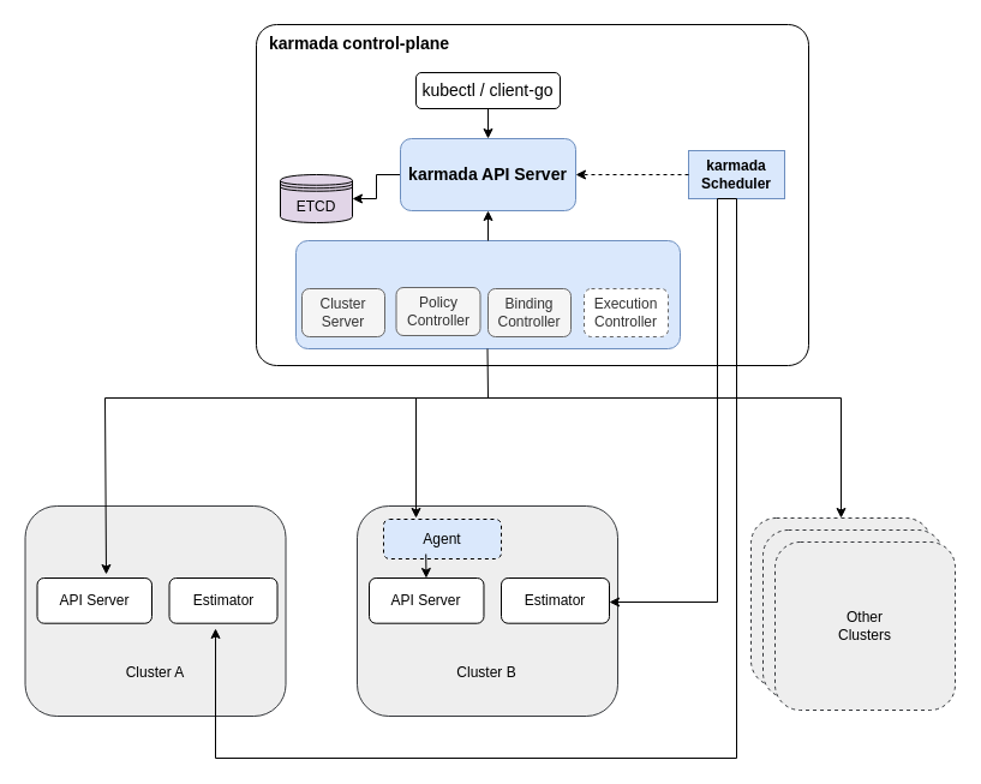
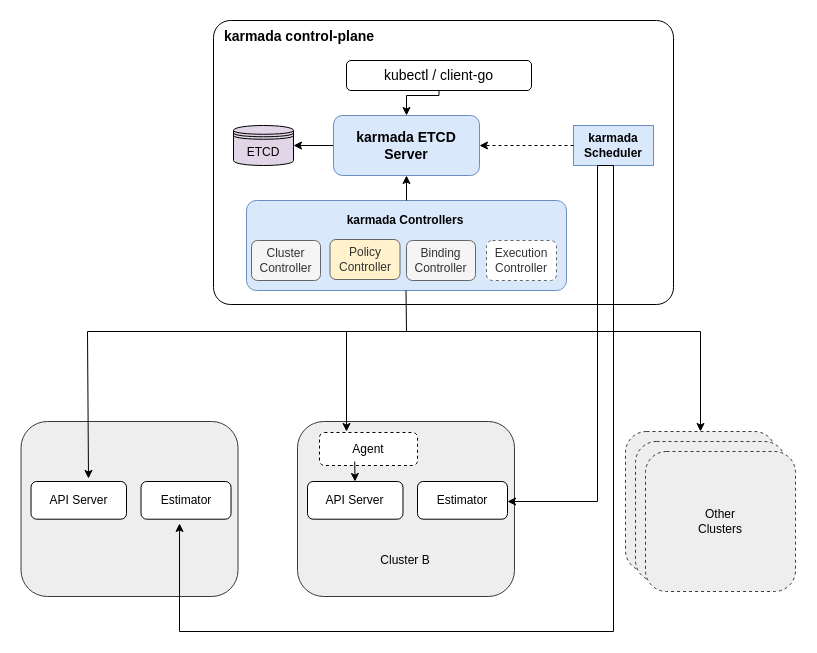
- <mxCell id="25" value="kubectl / client-go" style="rounded=1;whiteSpace=wrap;html=1;fontSize=14;" vertex="1" parent="1"><mxGeometry x="346" y="60" width="120" height="30" as="geometry" /></mxCell>
+ <mxCell id="25" value="kubectl / client-go" style="rounded=1;whiteSpace=wrap;html=1;fontSize=14;" vertex="1" parent="1"><mxGeometry x="346" y="60" width="185" height="30" as="geometry" /></mxCell>
- <mxCell id="6" value="karmada API Server" style="rounded=1;whiteSpace=wrap;html=1;fillColor=#dae8fc;strokeColor=#6c8ebf;fontSize=14;fontStyle=1" vertex="1" parent="1"><mxGeometry x="333" y="115" width="146" height="60" as="geometry" /></mxCell>
+ <mxCell id="6" value="karmada ETCD Server" style="rounded=1;whiteSpace=wrap;html=1;fillColor=#dae8fc;strokeColor=#6c8ebf;fontSize=14;fontStyle=1" vertex="1" parent="1"><mxGeometry x="333" y="115" width="146" height="60" as="geometry" /></mxCell>
- <mxCell id="3" value="ETCD" style="shape=datastore;whiteSpace=wrap;html=1;fillColor=#E1D5E7;" vertex="1" parent="1"><mxGeometry x="233" y="145" width="60" height="40" as="geometry" /></mxCell>
+ <mxCell id="3" value="ETCD" style="shape=datastore;whiteSpace=wrap;html=1;fillColor=#E1D5E7;" vertex="1" parent="1"><mxGeometry x="233" y="125" width="60" height="40" as="geometry" /></mxCell>
+ <mxCell id="13" value="&lt;b&gt;karmada Controllers&lt;/b&gt;" style="text;html=1;strokeColor=none;fillColor=none;align=center;verticalAlign=middle;whiteSpace=wrap;rounded=0;" vertex="1" parent="7"><mxGeometry x="64" y="10.0" width="190" height="20.0" as="geometry" /></mxCell>
- <mxCell id="9" value="Policy Controller" style="rounded=1;whiteSpace=wrap;html=1;fillColor=#f5f5f5;strokeColor=#666666;fontColor=#333333;" vertex="1" parent="7"><mxGeometry x="83.5" y="39.0" width="70" height="40.0" as="geometry" /></mxCell>
+ <mxCell id="9" value="Policy Controller" style="rounded=1;whiteSpace=wrap;html=1;fillColor=#fff2cc;strokeColor=#666666;fontColor=#333333;" vertex="1" parent="7"><mxGeometry x="83.5" y="39.0" width="70" height="40.0" as="geometry" /></mxCell>
- <mxCell id="12" value="Cluster&lt;br&gt;Server" style="rounded=1;whiteSpace=wrap;html=1;fillColor=#f5f5f5;strokeColor=#666666;fontColor=#333333;" vertex="1" parent="7"><mxGeometry x="5" y="40.0" width="69" height="40.0" as="geometry" /></mxCell>
+ <mxCell id="12" value="Cluster&lt;br&gt;Controller" style="rounded=1;whiteSpace=wrap;html=1;fillColor=#f5f5f5;strokeColor=#666666;fontColor=#333333;" vertex="1" parent="7"><mxGeometry x="5" y="40.0" width="69" height="40.0" as="geometry" /></mxCell>
- <mxCell id="31" value="Agent" style="rounded=1;whiteSpace=wrap;html=1;dashed=1;fillColor=#dae8fc;" vertex="1" parent="26"><mxGeometry x="-8" y="-9" width="98" height="33" as="geometry" /></mxCell>
+ <mxCell id="31" value="Agent" style="rounded=1;whiteSpace=wrap;html=1;dashed=1;" vertex="1" parent="26"><mxGeometry x="-8" y="-9" width="98" height="33" as="geometry" /></mxCell>
- <mxCell id="20" value="Cluster A" style="text;html=1;strokeColor=none;fillColor=none;align=center;verticalAlign=middle;whiteSpace=wrap;rounded=1;" vertex="1" parent="18"><mxGeometry x="10.442" y="107.308" width="136.116" height="23.846" as="geometry" /></mxCell>
